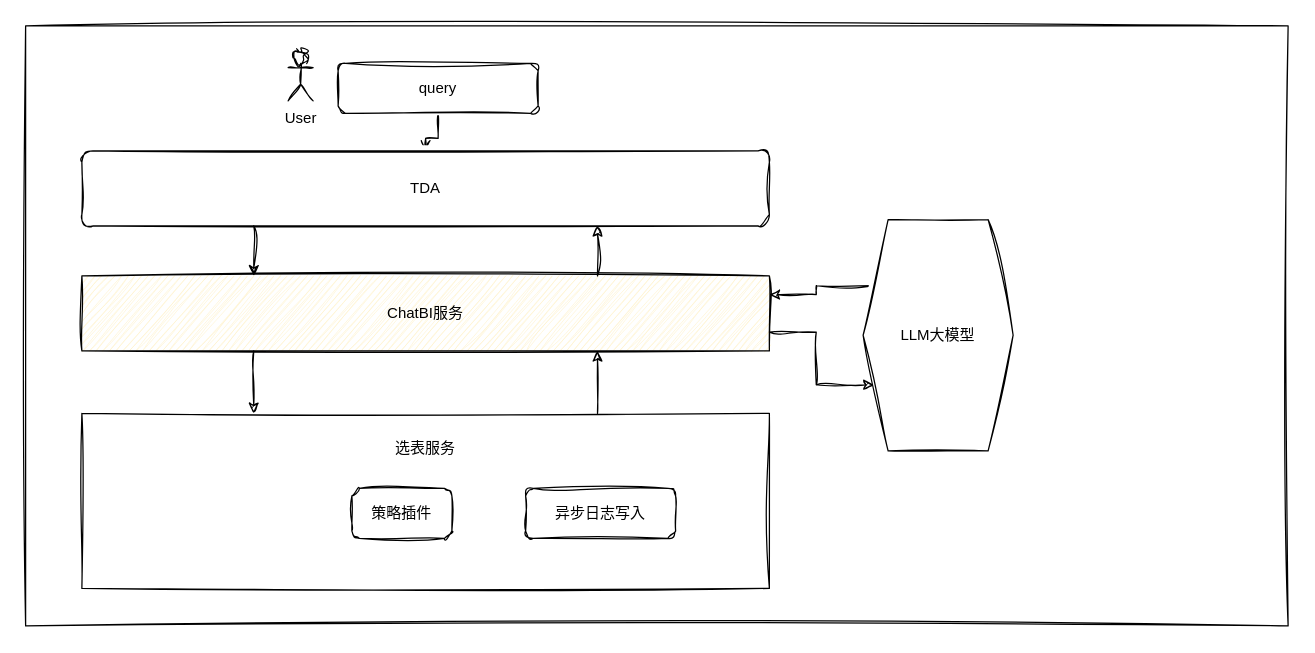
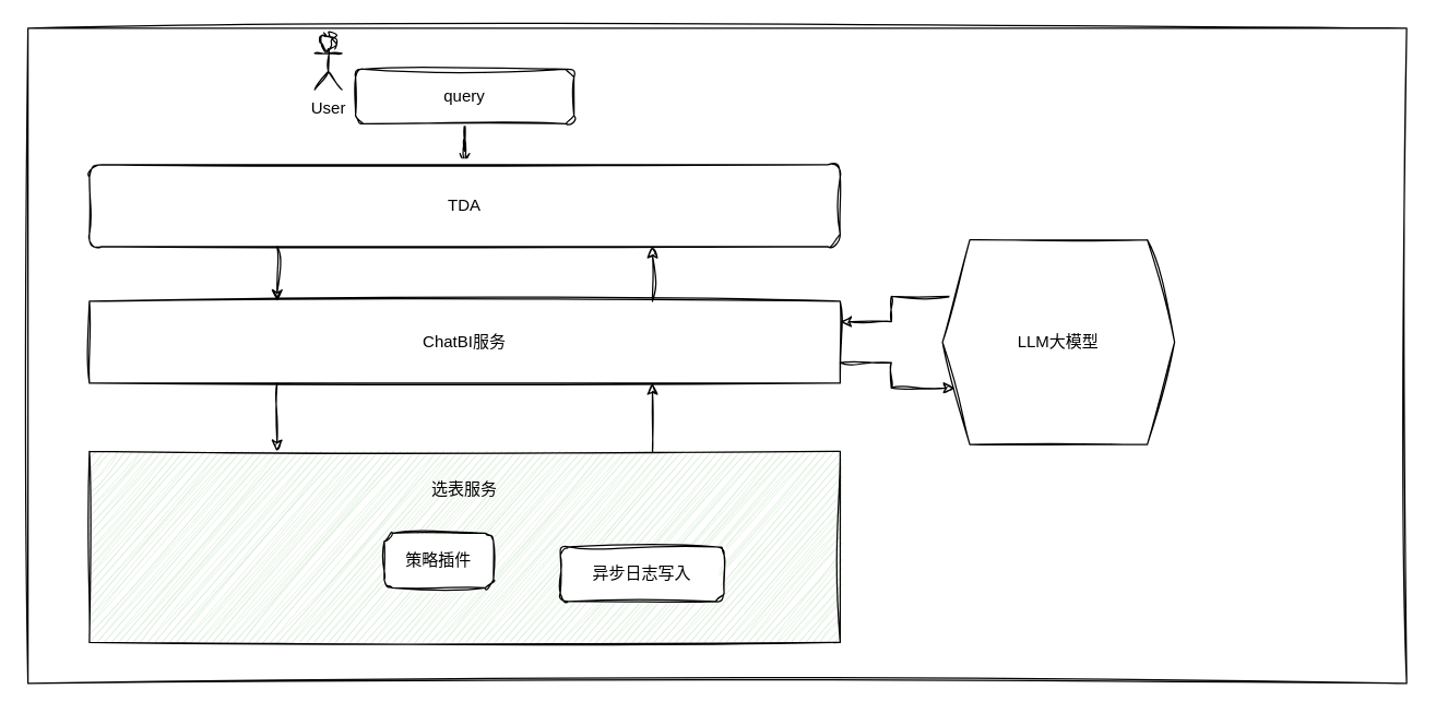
- <mxCell id="13" value="User" style="shape=umlActor;verticalLabelPosition=bottom;verticalAlign=top;html=1;outlineConnect=0;sketch=1;hachureGap=4;jiggle=2;curveFitting=1;" parent="1" vertex="1"><mxGeometry x="230" y="40" width="20" height="40" as="geometry" /></mxCell>
+ <mxCell id="13" value="User" style="shape=umlActor;verticalLabelPosition=bottom;verticalAlign=top;html=1;outlineConnect=0;sketch=1;hachureGap=4;jiggle=2;curveFitting=1;" parent="1" vertex="1"><mxGeometry x="230" y="25" width="20" height="40" as="geometry" /></mxCell>
- <mxCell id="4" value="query" style="rounded=1;whiteSpace=wrap;html=1;fontSize=12;glass=0;strokeWidth=1;shadow=0;sketch=1;curveFitting=1;jiggle=2;" parent="1" vertex="1"><mxGeometry x="270" y="50" width="160" height="40" as="geometry" /></mxCell>
+ <mxCell id="4" value="query" style="rounded=1;whiteSpace=wrap;html=1;fontSize=12;glass=0;strokeWidth=1;shadow=0;sketch=1;curveFitting=1;jiggle=2;" parent="1" vertex="1"><mxGeometry x="260" y="50" width="160" height="40" as="geometry" /></mxCell>
- <mxCell id="7" value="ChatBI服务" style="rounded=0;whiteSpace=wrap;html=1;sketch=1;hachureGap=4;jiggle=2;curveFitting=1;fillColor=#fff2cc;" parent="1" vertex="1"><mxGeometry x="65" y="220" width="550" height="60" as="geometry" /></mxCell>
+ <mxCell id="7" value="ChatBI服务" style="rounded=0;whiteSpace=wrap;html=1;sketch=1;hachureGap=4;jiggle=2;curveFitting=1;" parent="1" vertex="1"><mxGeometry x="65" y="220" width="550" height="60" as="geometry" /></mxCell>
- <mxCell id="17" value="LLM大模型" style="shape=hexagon;perimeter=hexagonPerimeter2;whiteSpace=wrap;html=1;fixedSize=1;sketch=1;hachureGap=4;jiggle=2;curveFitting=1;" vertex="1" parent="1"><mxGeometry x="690" y="175" width="120" height="185" as="geometry" /></mxCell>
+ <mxCell id="17" value="LLM大模型" style="shape=hexagon;perimeter=hexagonPerimeter2;whiteSpace=wrap;html=1;fixedSize=1;sketch=1;hachureGap=4;jiggle=2;curveFitting=1;" vertex="1" parent="1"><mxGeometry x="690" y="175" width="170" height="150" as="geometry" /></mxCell>
- <mxCell id="8" value="&lt;div&gt;&lt;br&gt;&lt;/div&gt;选表服务" style="rounded=0;whiteSpace=wrap;html=1;sketch=1;hachureGap=4;jiggle=2;curveFitting=1;align=center;glass=0;shadow=0;textShadow=0;horizontal=1;verticalAlign=top;" parent="1" vertex="1"><mxGeometry x="65" y="330" width="550" height="140" as="geometry" /></mxCell>
+ <mxCell id="8" value="&lt;div&gt;&lt;br&gt;&lt;/div&gt;选表服务" style="rounded=0;whiteSpace=wrap;html=1;sketch=1;hachureGap=4;jiggle=2;curveFitting=1;align=center;glass=0;shadow=0;textShadow=0;horizontal=1;verticalAlign=top;fillColor=#d5e8d4;" parent="1" vertex="1"><mxGeometry x="65" y="330" width="550" height="140" as="geometry" /></mxCell>
- <mxCell id="15" value="异步日志写入" style="rounded=1;whiteSpace=wrap;html=1;sketch=1;hachureGap=4;jiggle=2;curveFitting=1;" vertex="1" parent="1"><mxGeometry x="420" y="390" width="120" height="40" as="geometry" /></mxCell>
+ <mxCell id="15" value="异步日志写入" style="rounded=1;whiteSpace=wrap;html=1;sketch=1;hachureGap=4;jiggle=2;curveFitting=1;" vertex="1" parent="1"><mxGeometry x="410" y="400" width="120" height="40" as="geometry" /></mxCell>
